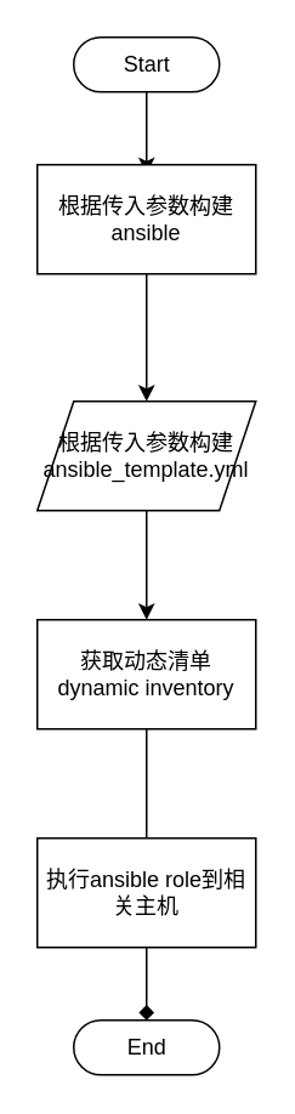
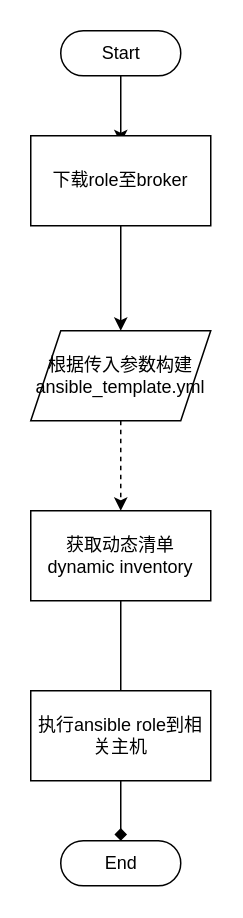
- <mxCell id="8" value="根据传入参数构建ansible" style="whiteSpace=wrap;html=1;dashed=0;" vertex="1" parent="1"><mxGeometry x="20" y="90" width="120" height="60" as="geometry" /></mxCell>
+ <mxCell id="8" value="下载role至broker" style="whiteSpace=wrap;html=1;dashed=0;" vertex="1" parent="1"><mxGeometry x="20" y="90" width="120" height="60" as="geometry" /></mxCell>
- <mxCell id="9" value="" style="edgeStyle=orthogonalEdgeStyle;rounded=0;orthogonalLoop=1;jettySize=auto;html=1;" edge="1" parent="1" source="10" target="12"><mxGeometry relative="1" as="geometry" /></mxCell>
+ <mxCell id="9" value="" style="edgeStyle=orthogonalEdgeStyle;rounded=0;orthogonalLoop=1;jettySize=auto;html=1;dashed=1;" edge="1" parent="1" source="10" target="12"><mxGeometry relative="1" as="geometry" /></mxCell>
